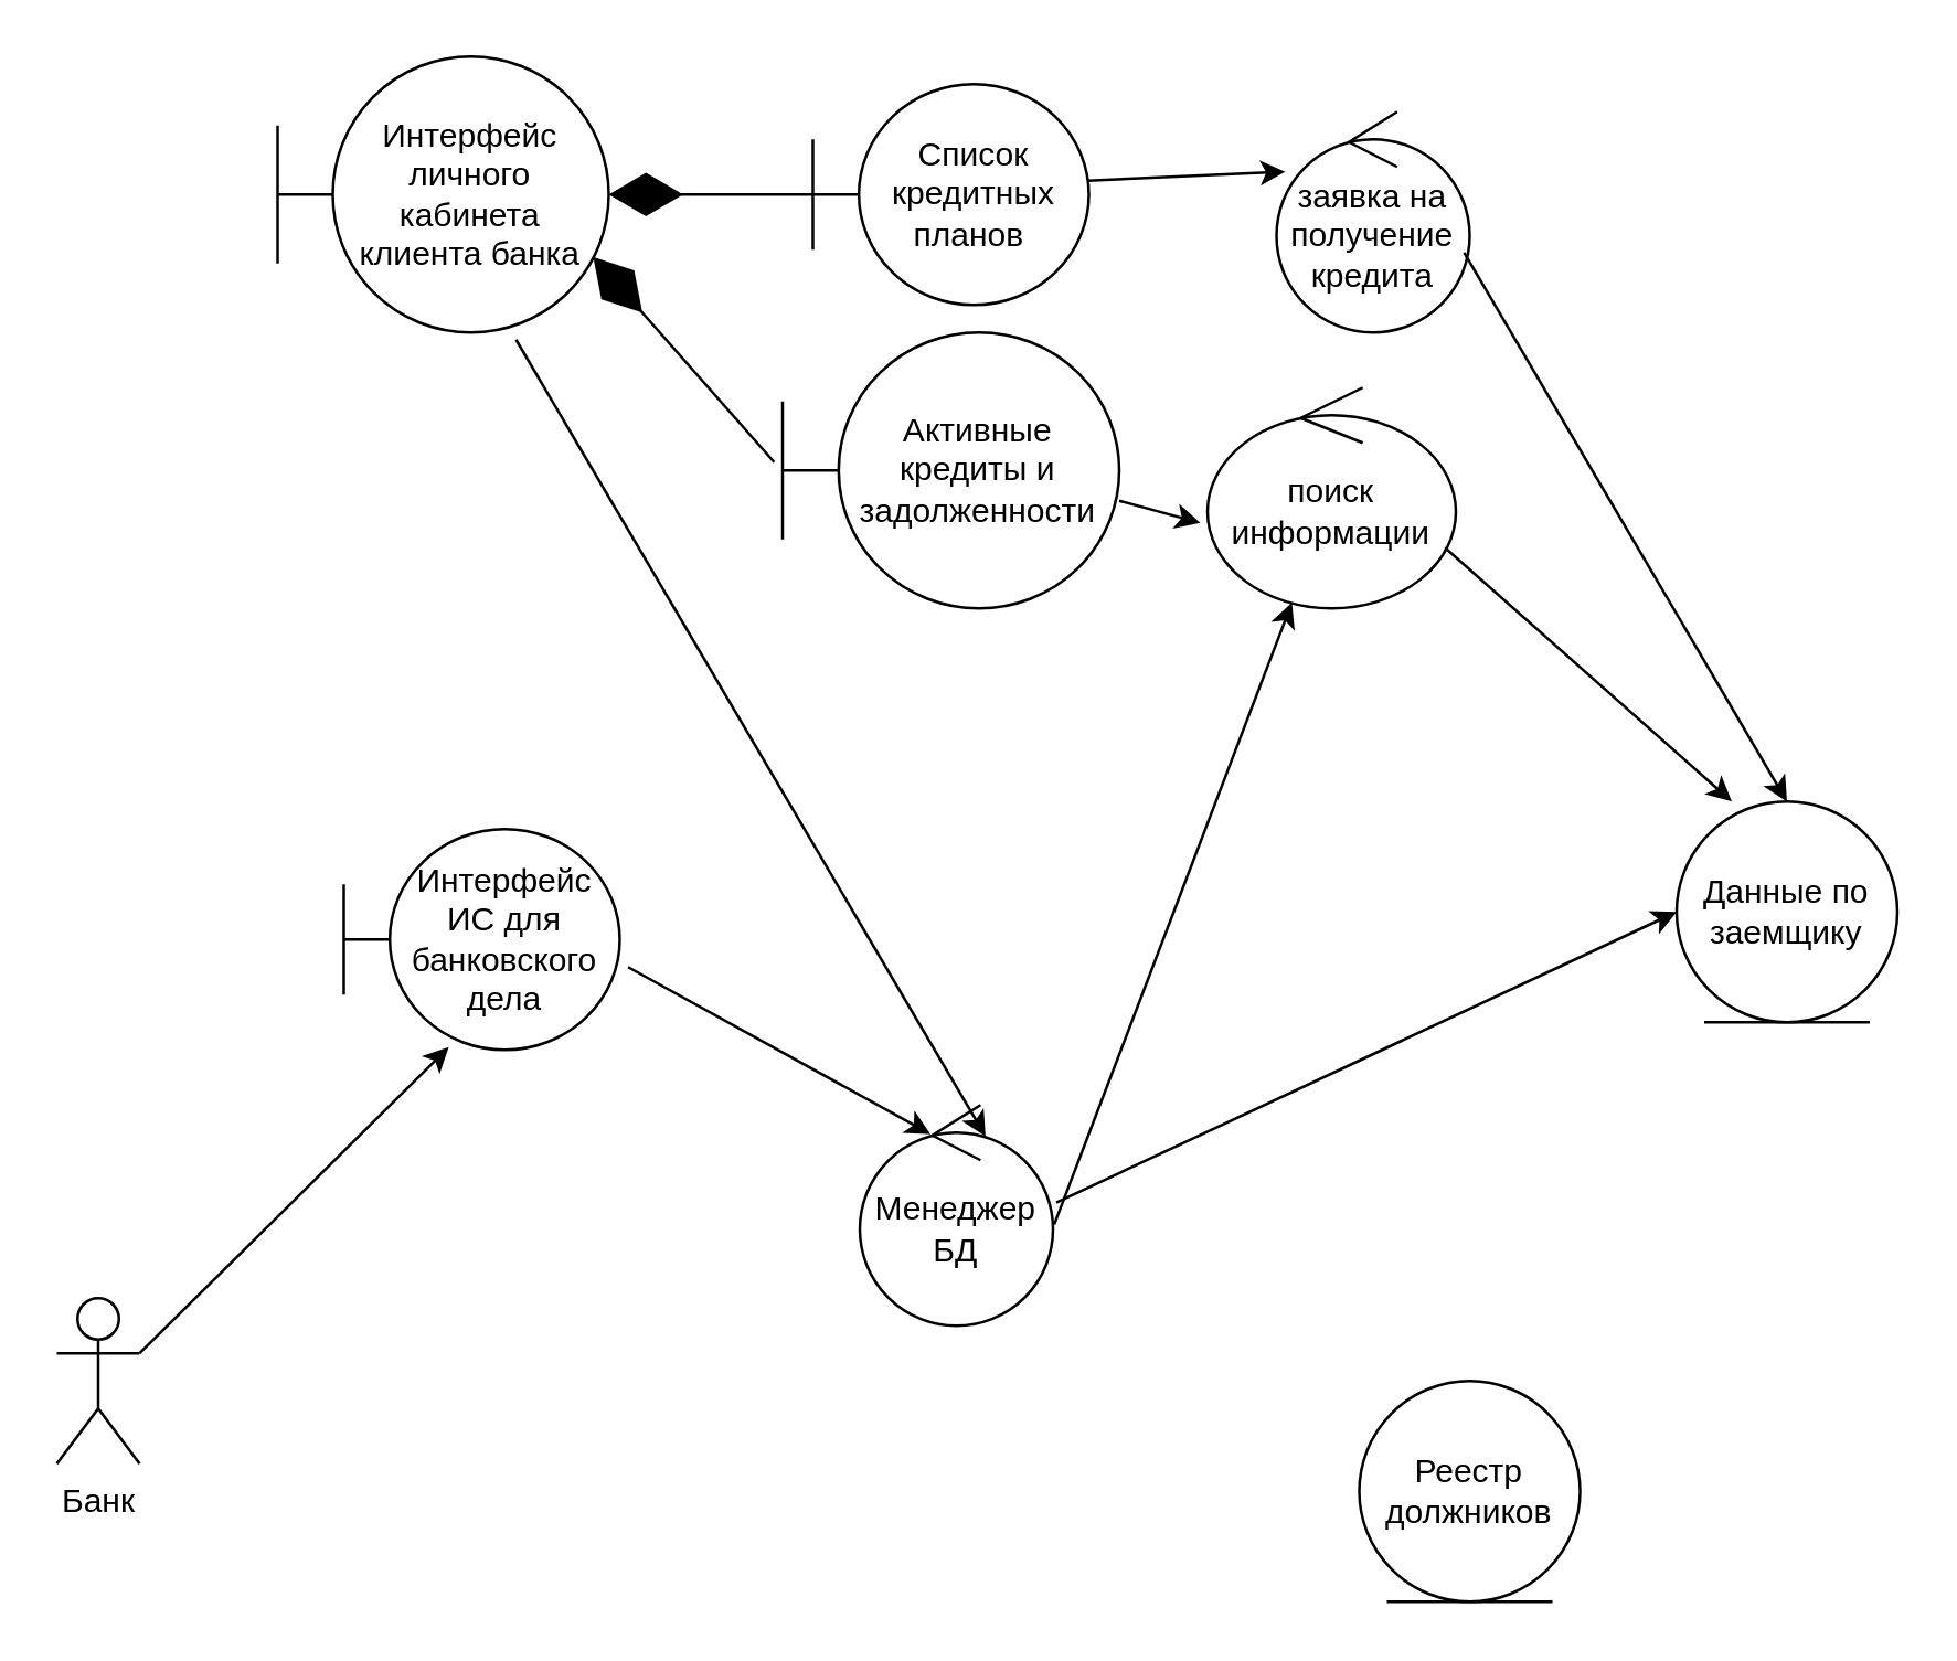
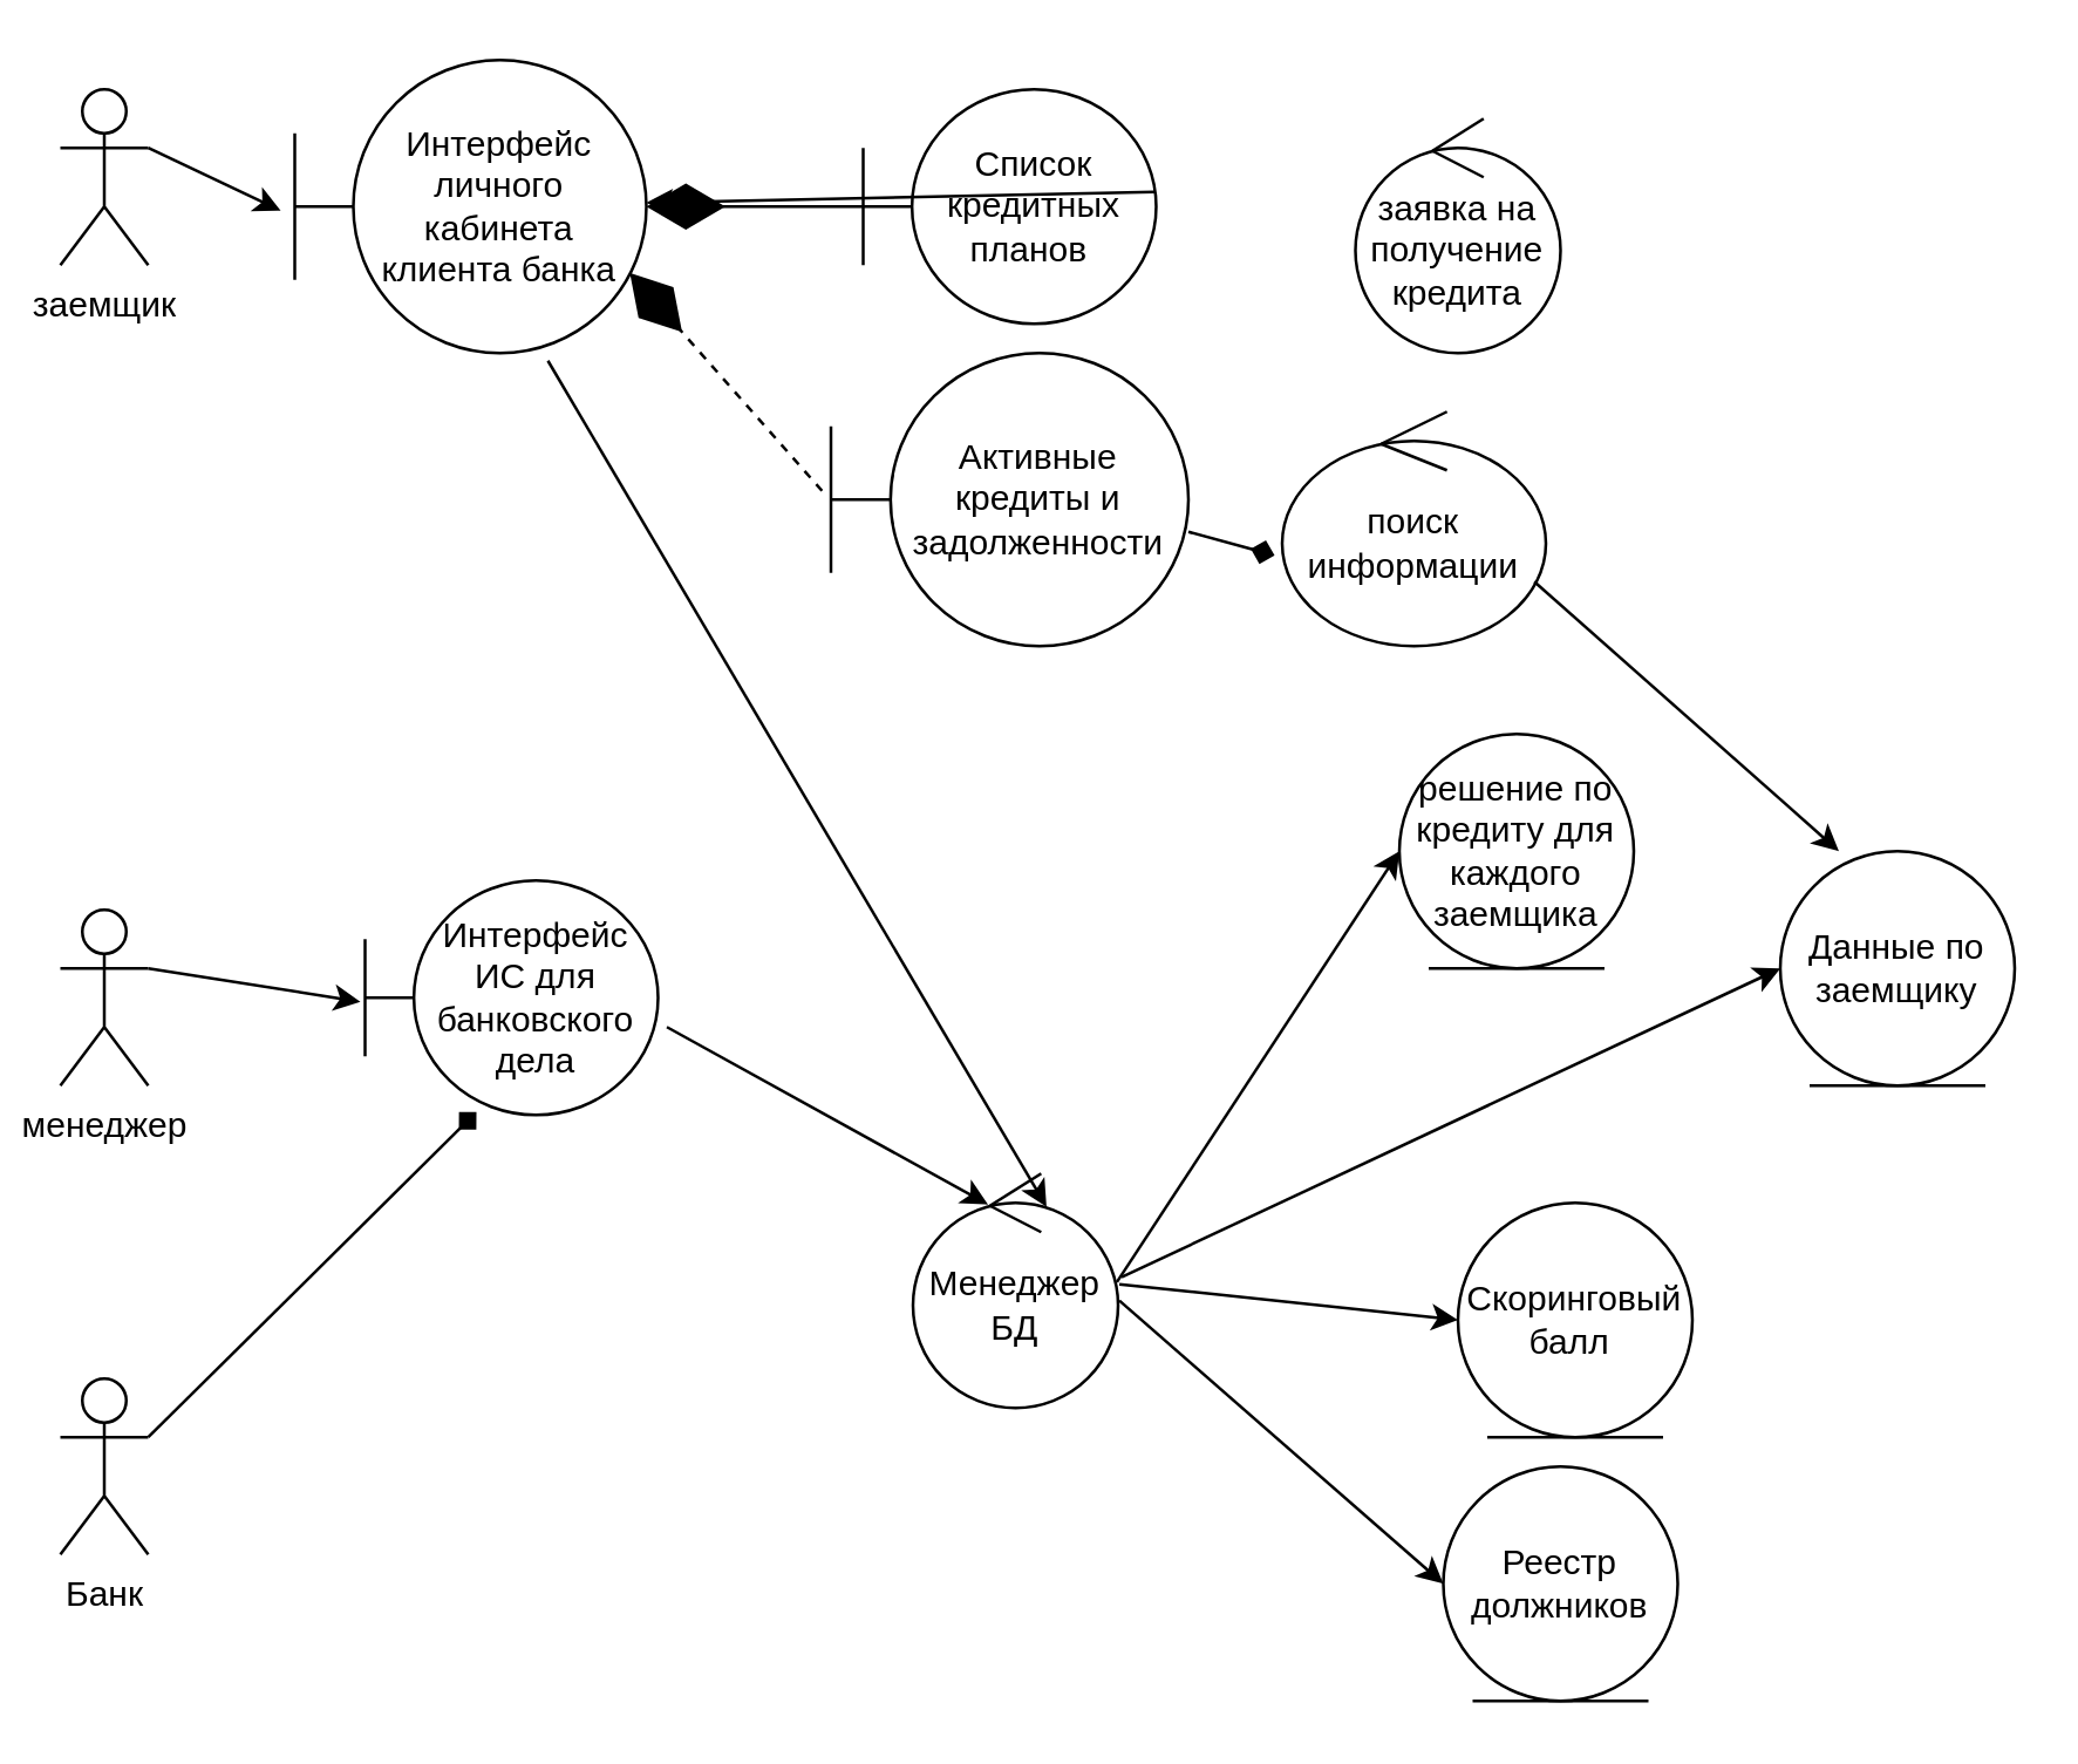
+ <mxCell id="21" value="" style="endArrow=classic;html=1;rounded=0;exitX=1;exitY=0.333;exitDx=0;exitDy=0;exitPerimeter=0;entryX=-0.04;entryY=0.514;entryDx=0;entryDy=0;entryPerimeter=0;" parent="1" source="2" target="18" edge="1"><mxGeometry width="50" height="50" relative="1" as="geometry"><mxPoint x="60" y="310" as="sourcePoint" /><mxPoint x="132" y="321" as="targetPoint" /></mxGeometry></mxCell>
+ <mxCell id="2" value="заемщик" style="shape=umlActor;verticalLabelPosition=bottom;verticalAlign=top;html=1;outlineConnect=0;" parent="1" vertex="1"><mxGeometry x="20" y="30" width="30" height="60" as="geometry" /></mxCell>
- <mxCell id="23" value="" style="endArrow=classic;html=1;rounded=0;exitX=0.996;exitY=0.437;exitDx=0;exitDy=0;exitPerimeter=0;entryX=0.046;entryY=0.272;entryDx=0;entryDy=0;entryPerimeter=0;" parent="1" source="19" target="22" edge="1"><mxGeometry width="50" height="50" relative="1" as="geometry"><mxPoint x="405" y="79" as="sourcePoint" /><mxPoint x="450" y="100" as="targetPoint" /></mxGeometry></mxCell>
+ <mxCell id="23" value="" style="endArrow=classic;html=1;rounded=0;exitX=0.996;exitY=0.437;exitDx=0;exitDy=0;exitPerimeter=0;" parent="1" source="19" target="18" edge="1"><mxGeometry width="50" height="50" relative="1" as="geometry"><mxPoint x="405" y="79" as="sourcePoint" /><mxPoint x="450" y="100" as="targetPoint" /></mxGeometry></mxCell>
- <mxCell id="26" value="" style="endArrow=diamondThin;endFill=1;endSize=24;html=1;rounded=0;exitX=-0.025;exitY=0.47;exitDx=0;exitDy=0;exitPerimeter=0;entryX=0.953;entryY=0.726;entryDx=0;entryDy=0;entryPerimeter=0;" parent="1" source="25" target="18" edge="1"><mxGeometry width="160" relative="1" as="geometry"><mxPoint x="304" y="80" as="sourcePoint" /><mxPoint x="230" y="80" as="targetPoint" /></mxGeometry></mxCell>
+ <mxCell id="26" value="" style="endArrow=diamondThin;endFill=1;endSize=24;html=1;rounded=0;exitX=-0.025;exitY=0.47;exitDx=0;exitDy=0;exitPerimeter=0;entryX=0.953;entryY=0.726;entryDx=0;entryDy=0;entryPerimeter=0;dashed=1;" parent="1" source="25" target="18" edge="1"><mxGeometry width="160" relative="1" as="geometry"><mxPoint x="304" y="80" as="sourcePoint" /><mxPoint x="230" y="80" as="targetPoint" /></mxGeometry></mxCell>
- <mxCell id="28" value="" style="endArrow=classic;html=1;rounded=0;entryX=-0.029;entryY=0.613;entryDx=0;entryDy=0;entryPerimeter=0;exitX=1;exitY=0.61;exitDx=0;exitDy=0;exitPerimeter=0;" parent="1" source="25" target="27" edge="1"><mxGeometry width="50" height="50" relative="1" as="geometry"><mxPoint x="287" y="400" as="sourcePoint" /><mxPoint x="337" y="350" as="targetPoint" /></mxGeometry></mxCell>
+ <mxCell id="28" value="" style="endArrow=diamond;html=1;rounded=0;entryX=-0.029;entryY=0.613;entryDx=0;entryDy=0;entryPerimeter=0;exitX=1;exitY=0.61;exitDx=0;exitDy=0;exitPerimeter=0;" parent="1" source="25" target="27" edge="1"><mxGeometry width="50" height="50" relative="1" as="geometry"><mxPoint x="287" y="400" as="sourcePoint" /><mxPoint x="337" y="350" as="targetPoint" /></mxGeometry></mxCell>
- <mxCell id="29" value="" style="endArrow=classic;html=1;rounded=0;exitX=0.971;exitY=0.638;exitDx=0;exitDy=0;exitPerimeter=0;entryX=0.5;entryY=0;entryDx=0;entryDy=0;" parent="1" source="22" target="12" edge="1"><mxGeometry width="50" height="50" relative="1" as="geometry"><mxPoint x="287" y="400" as="sourcePoint" /><mxPoint x="337" y="350" as="targetPoint" /></mxGeometry></mxCell>
+ <mxCell id="16" value="решение по кредиту для каждого заемщика" style="ellipse;shape=umlEntity;whiteSpace=wrap;html=1;" parent="1" vertex="1"><mxGeometry x="477" y="250" width="80" height="80" as="geometry" /></mxCell>
- <mxCell id="15" value="" style="endArrow=classic;html=1;rounded=0;exitX=1.006;exitY=0.542;exitDx=0;exitDy=0;exitPerimeter=0;" parent="1" source="6" target="27" edge="1"><mxGeometry width="50" height="50" relative="1" as="geometry"><mxPoint x="391" y="448" as="sourcePoint" /><mxPoint x="497" y="370" as="targetPoint" /></mxGeometry></mxCell>
+ <mxCell id="15" value="" style="endArrow=classic;html=1;rounded=0;entryX=0;entryY=0.5;entryDx=0;entryDy=0;exitX=1.006;exitY=0.542;exitDx=0;exitDy=0;exitPerimeter=0;" parent="1" source="6" target="10" edge="1"><mxGeometry width="50" height="50" relative="1" as="geometry"><mxPoint x="391" y="448" as="sourcePoint" /><mxPoint x="497" y="370" as="targetPoint" /></mxGeometry></mxCell>
+ <mxCell id="7" value="" style="endArrow=classic;html=1;rounded=0;exitX=1;exitY=0.333;exitDx=0;exitDy=0;exitPerimeter=0;entryX=-0.016;entryY=0.517;entryDx=0;entryDy=0;entryPerimeter=0;" parent="1" source="4" target="5" edge="1"><mxGeometry width="50" height="50" relative="1" as="geometry"><mxPoint x="200" y="500" as="sourcePoint" /><mxPoint x="250" y="450" as="targetPoint" /></mxGeometry></mxCell>
+ <mxCell id="4" value="менеджер" style="shape=umlActor;verticalLabelPosition=bottom;verticalAlign=top;html=1;outlineConnect=0;" parent="1" vertex="1"><mxGeometry x="20" y="310" width="30" height="60" as="geometry" /></mxCell>
+ <mxCell id="17" value="" style="endArrow=classic;html=1;rounded=0;exitX=0.994;exitY=0.463;exitDx=0;exitDy=0;exitPerimeter=0;entryX=0;entryY=0.5;entryDx=0;entryDy=0;" parent="1" source="6" target="16" edge="1"><mxGeometry width="50" height="50" relative="1" as="geometry"><mxPoint x="372" y="395" as="sourcePoint" /><mxPoint x="497" y="310" as="targetPoint" /></mxGeometry></mxCell>
- <mxCell id="9" value="" style="endArrow=classic;html=1;rounded=0;exitX=1;exitY=0.333;exitDx=0;exitDy=0;exitPerimeter=0;entryX=0.38;entryY=0.988;entryDx=0;entryDy=0;entryPerimeter=0;" parent="1" source="3" target="5" edge="1"><mxGeometry width="50" height="50" relative="1" as="geometry"><mxPoint x="157" y="340" as="sourcePoint" /><mxPoint x="127" y="480" as="targetPoint" /></mxGeometry></mxCell>
+ <mxCell id="9" value="" style="endArrow=diamond;html=1;rounded=0;exitX=1;exitY=0.333;exitDx=0;exitDy=0;exitPerimeter=0;entryX=0.38;entryY=0.988;entryDx=0;entryDy=0;entryPerimeter=0;" parent="1" source="3" target="5" edge="1"><mxGeometry width="50" height="50" relative="1" as="geometry"><mxPoint x="157" y="340" as="sourcePoint" /><mxPoint x="127" y="480" as="targetPoint" /></mxGeometry></mxCell>
+ <mxCell id="14" value="" style="endArrow=classic;html=1;rounded=0;entryX=0;entryY=0.5;entryDx=0;entryDy=0;exitX=1.006;exitY=0.472;exitDx=0;exitDy=0;exitPerimeter=0;" parent="1" source="6" target="11" edge="1"><mxGeometry width="50" height="50" relative="1" as="geometry"><mxPoint x="392" y="445" as="sourcePoint" /><mxPoint x="497" y="280" as="targetPoint" /></mxGeometry></mxCell>
+ <mxCell id="11" value="Скоринговый балл&amp;nbsp;" style="ellipse;shape=umlEntity;whiteSpace=wrap;html=1;" parent="1" vertex="1"><mxGeometry x="497" y="410" width="80" height="80" as="geometry" /></mxCell>
